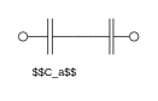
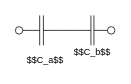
+ <mxCell id="7" value="$$C_b$$" style="text;html=1;strokeColor=none;fillColor=none;align=center;verticalAlign=middle;whiteSpace=wrap;rounded=0;" parent="1" vertex="1"><mxGeometry x="108" y="60" width="30" height="20" as="geometry" /></mxCell>
